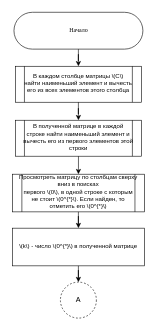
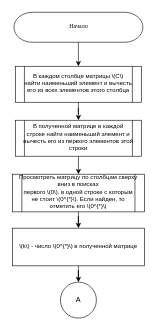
- <mxCell id="3" value="&lt;p style=&quot;line-height: 1 ; font-size: 10px&quot;&gt;Начало&lt;/p&gt;" style="shape=stencil(vZXxboMgEMafhj9dUNwDLG57j6u9KimCQVbt2w9Bs6LVrZvOmJj7PvzdHZyRsKwpoUaSUAkVEvZKksSgrrgEo7QNrFN6OaU+bH0YjzE0NebGixfQHA4CvdMYrc7Y8qMZEFyWqLnpXfZG6Itd098sy5WUFsKVbALnxrcw4NK+SzsPG9Jfg6i2/AptB0ORXiXJ+8+xT8/7gOOd6g2xY/Wb17sdOKw43uvgNgPHv8eyzCpLw82yA+TnQqsPebxbzIkLkSvRf4fUP10ukjA6XOvN1NB/eDNjtCt1wa8uJ8eSrrJHBOh8kTBEeuLqaxgL0AVGFhSdBBTBbjYtYj2Xuwg63kRaGeg3Nci2Xq7g8qbj+H7BD3Q8JaR/6Jn+S88PnbKb3tkQOXVhcu3MKo3fjLT/LaxkXVzgUs8yONX/xpzwCQ==);whiteSpace=wrap;html=1;aspect=fixed;fontFamily=Times New Roman;fontSize=10;spacingBottom=4;" parent="1" vertex="1"><mxGeometry x="22.54" y="20" width="215.01" height="61.43" as="geometry" /></mxCell>
+ <mxCell id="3" value="&lt;p style=&quot;line-height: 1 ; font-size: 10px&quot;&gt;Начало&lt;/p&gt;" style="shape=stencil(vZXxboMgEMafhj9dUNwDLG57j6u9KimCQVbt2w9Bs6LVrZvOmJj7PvzdHZyRsKwpoUaSUAkVEvZKksSgrrgEo7QNrFN6OaU+bH0YjzE0NebGixfQHA4CvdMYrc7Y8qMZEFyWqLnpXfZG6Itd098sy5WUFsKVbALnxrcw4NK+SzsPG9Jfg6i2/AptB0ORXiXJ+8+xT8/7gOOd6g2xY/Wb17sdOKw43uvgNgPHv8eyzCpLw82yA+TnQqsPebxbzIkLkSvRf4fUP10ukjA6XOvN1NB/eDNjtCt1wa8uJ8eSrrJHBOh8kTBEeuLqaxgL0AVGFhSdBBTBbjYtYj2Xuwg63kRaGeg3Nci2Xq7g8qbj+H7BD3Q8JaR/6Jn+S88PnbKb3tkQOXVhcu3MKo3fjLT/LaxkXVzgUs8yONX/xpzwCQ==);whiteSpace=wrap;html=1;aspect=fixed;fontFamily=Times New Roman;fontSize=10;spacingBottom=4;" parent="1" vertex="1"><mxGeometry x="22.54" y="20" width="215.01" height="50" as="geometry" /></mxCell>
- <mxCell id="12" value="А" style="ellipse;whiteSpace=wrap;html=1;aspect=fixed;dashed=1;" parent="1" vertex="1"><mxGeometry x="100" y="470" width="60" height="60" as="geometry" /></mxCell>
+ <mxCell id="12" value="А" style="ellipse;whiteSpace=wrap;html=1;aspect=fixed;" parent="1" vertex="1"><mxGeometry x="100" y="470" width="60" height="60" as="geometry" /></mxCell>
